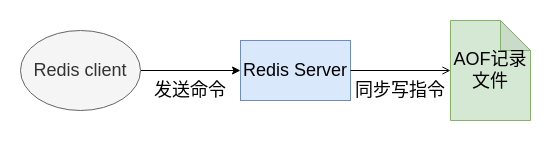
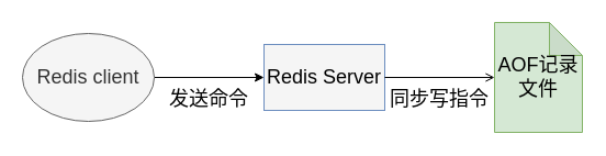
- <mxCell id="2" value="&lt;span style=&quot;font-size: 18px&quot;&gt;Redis Server&lt;/span&gt;" style="rounded=0;whiteSpace=wrap;html=1;fillColor=#dae8fc;strokeColor=#6c8ebf;" parent="1" vertex="1"><mxGeometry x="240" y="40" width="110" height="60" as="geometry" /></mxCell>
+ <mxCell id="2" value="&lt;span style=&quot;font-size: 18px&quot;&gt;Redis Server&lt;/span&gt;" style="rounded=0;whiteSpace=wrap;html=1;fillColor=#f5f5f5;strokeColor=#6c8ebf;" parent="1" vertex="1"><mxGeometry x="240" y="40" width="110" height="60" as="geometry" /></mxCell>
